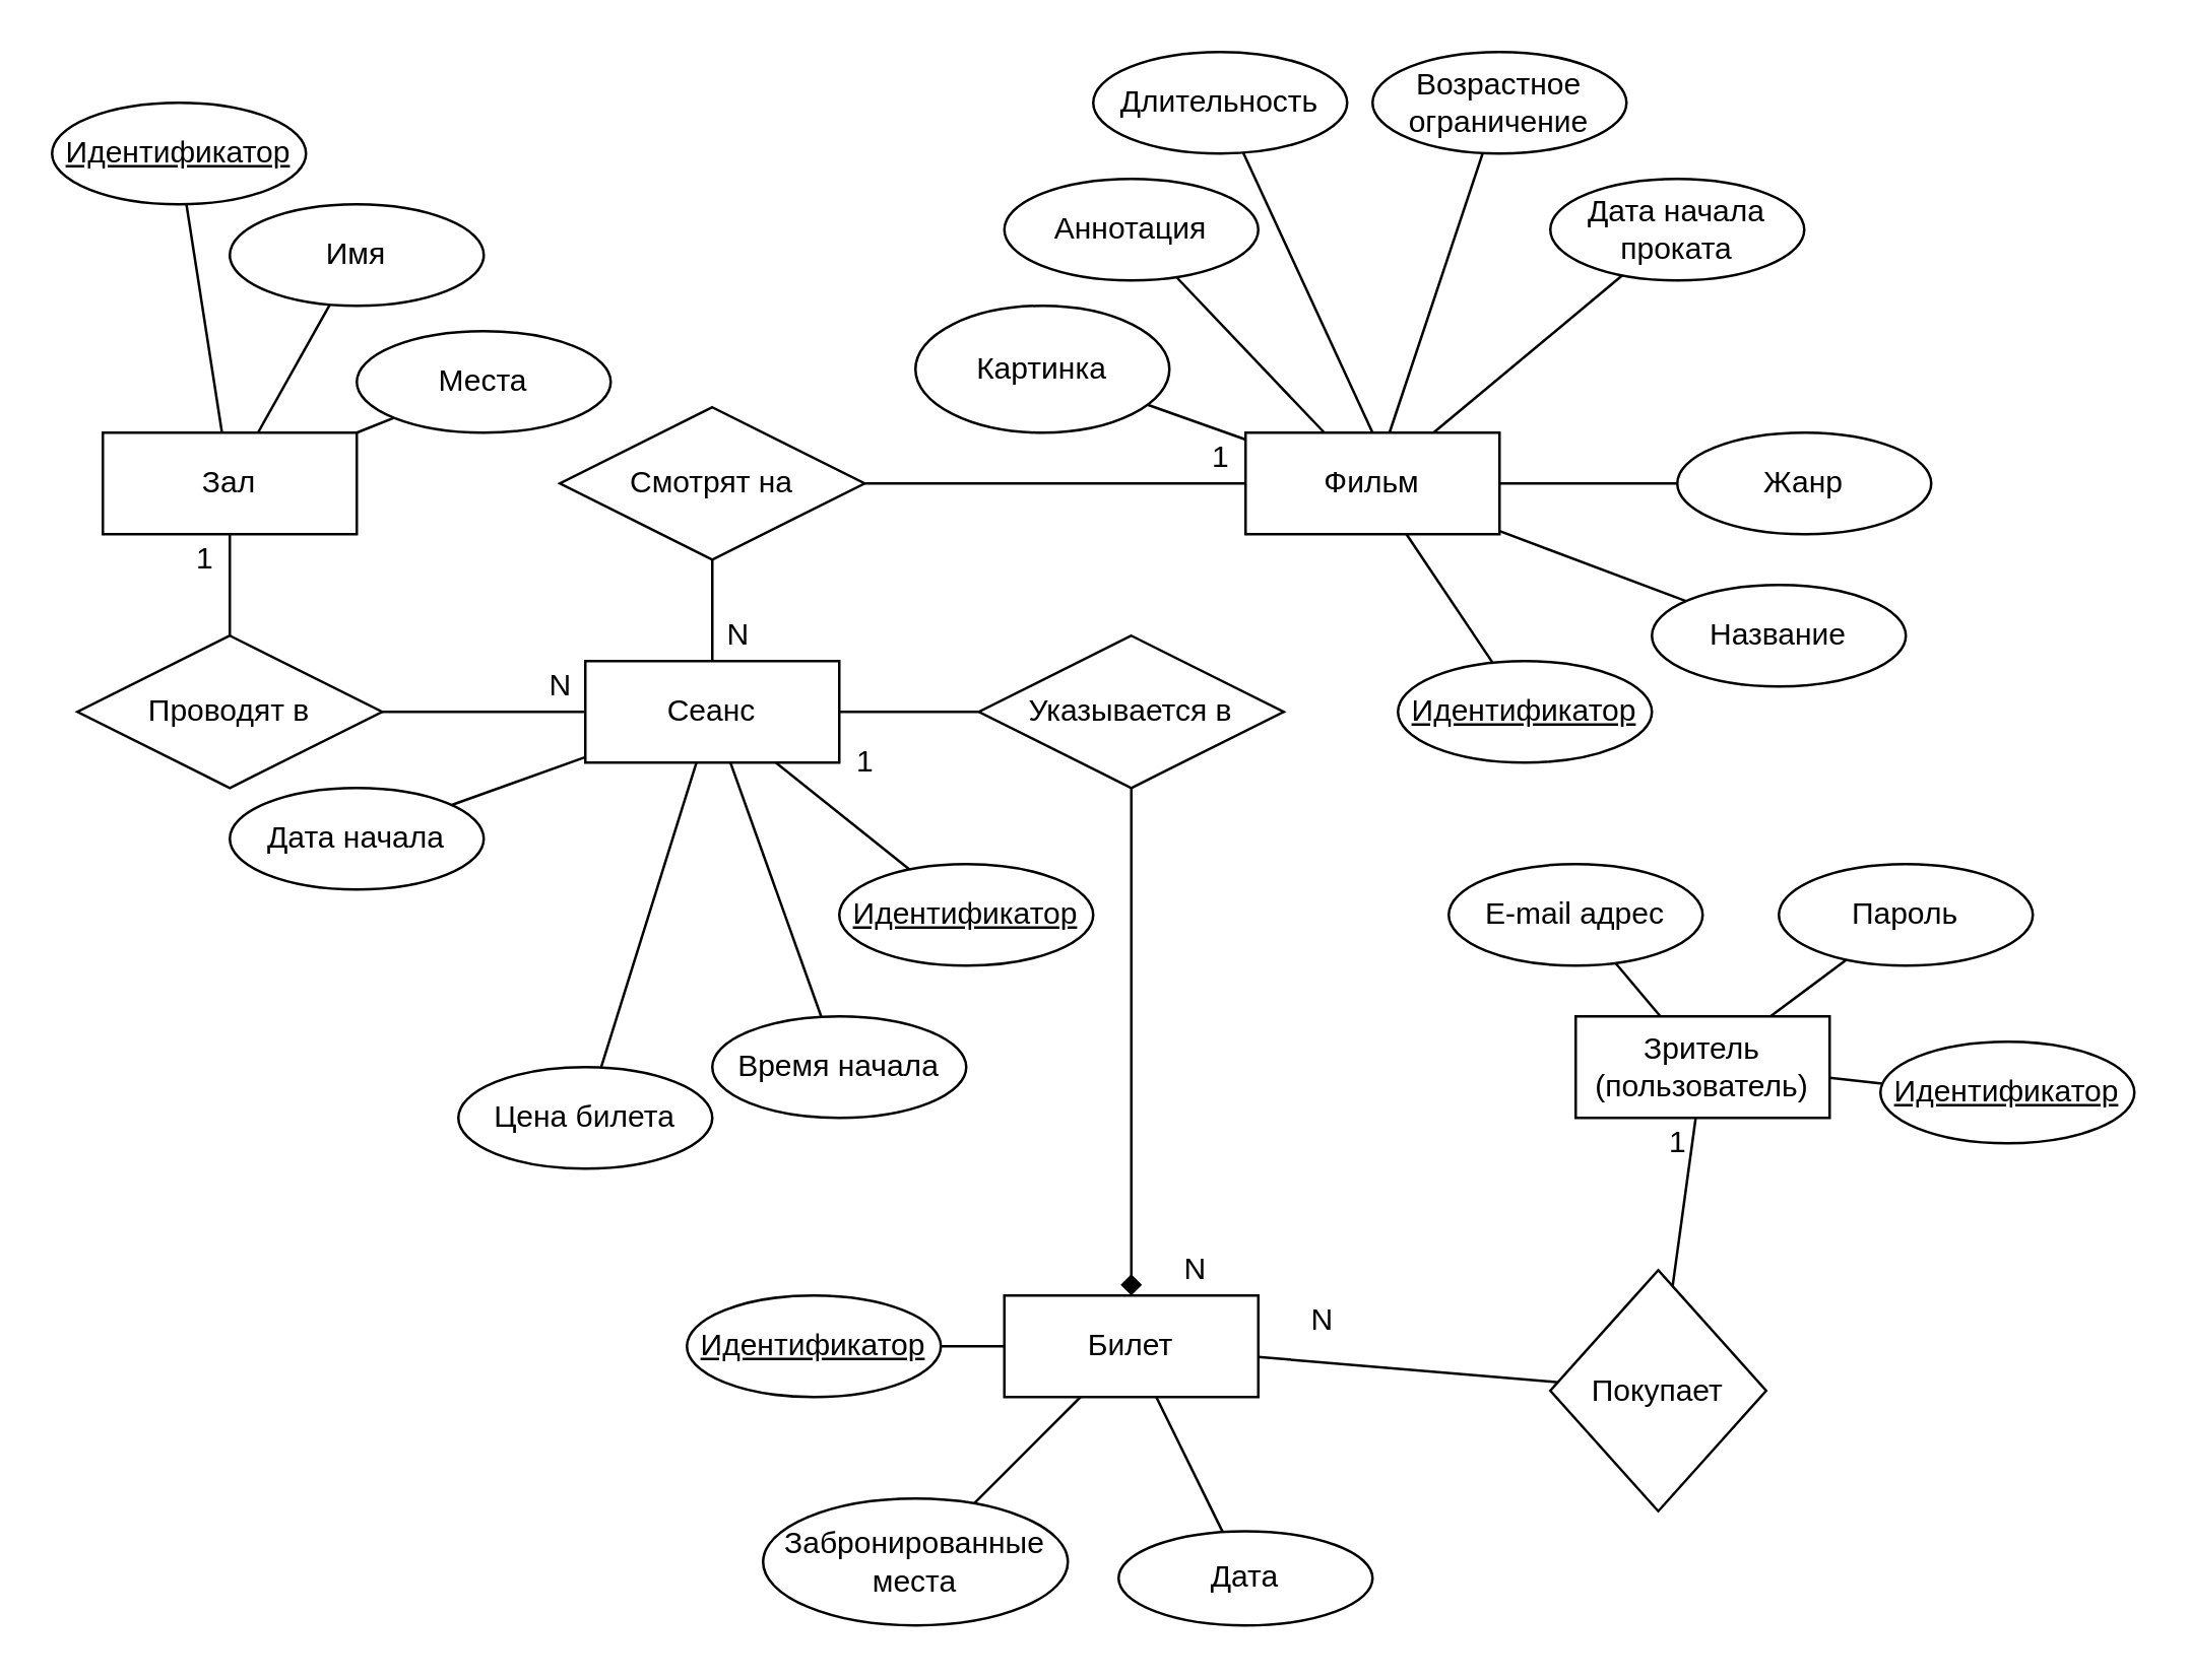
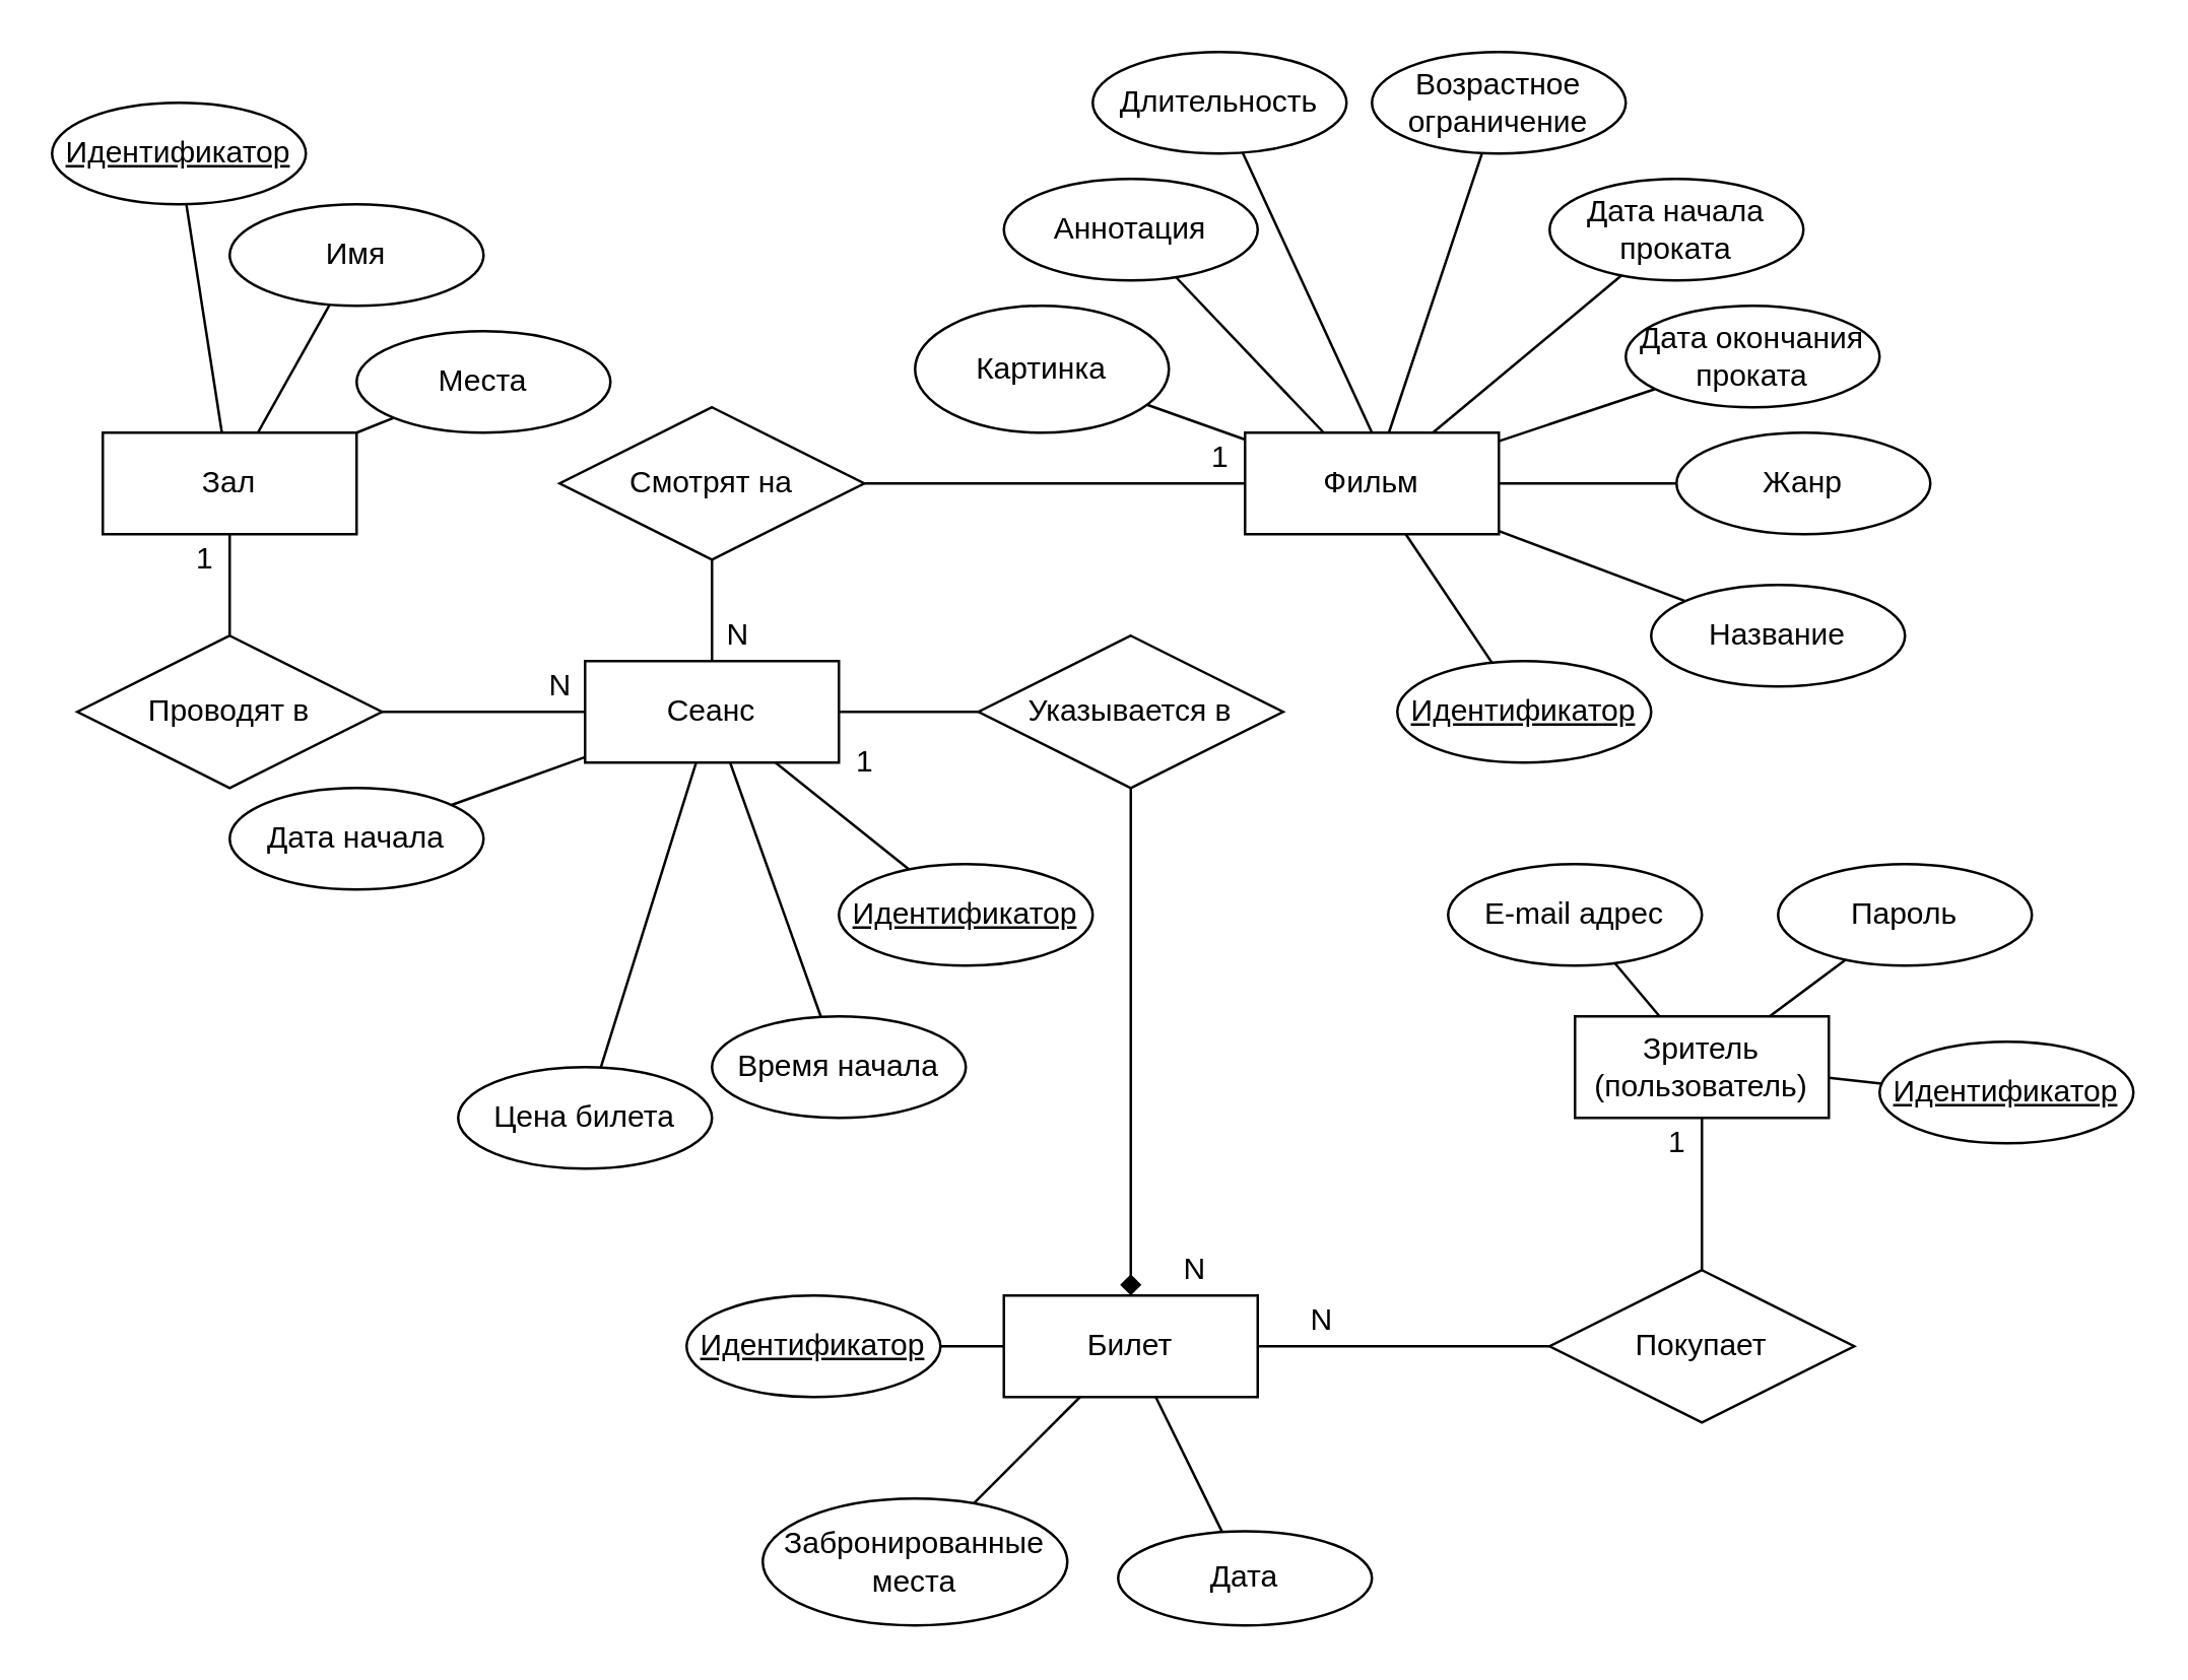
+ <mxCell id="12" value="&lt;font style=&quot;font-size: 12px&quot;&gt;Дата окончания проката&lt;/font&gt;" style="ellipse;whiteSpace=wrap;html=1;align=center;" parent="1" vertex="1"><mxGeometry x="640" y="120" width="100" height="40" as="geometry" /></mxCell>
+ <mxCell id="13" value="" style="endArrow=none;html=1;rounded=0;" parent="1" source="14" target="12" edge="1"><mxGeometry relative="1" as="geometry"><mxPoint x="590" y="10" as="sourcePoint" /><mxPoint x="654.46" y="-34.164" as="targetPoint" /></mxGeometry></mxCell>
- <mxCell id="52" value="Покупает" style="shape=rhombus;perimeter=rhombusPerimeter;whiteSpace=wrap;html=1;align=center;" parent="1" vertex="1"><mxGeometry x="610" y="500" width="85" height="95" as="geometry" /></mxCell>
+ <mxCell id="52" value="Покупает" style="shape=rhombus;perimeter=rhombusPerimeter;whiteSpace=wrap;html=1;align=center;" parent="1" vertex="1"><mxGeometry x="610" y="500" width="120" height="60" as="geometry" /></mxCell>
